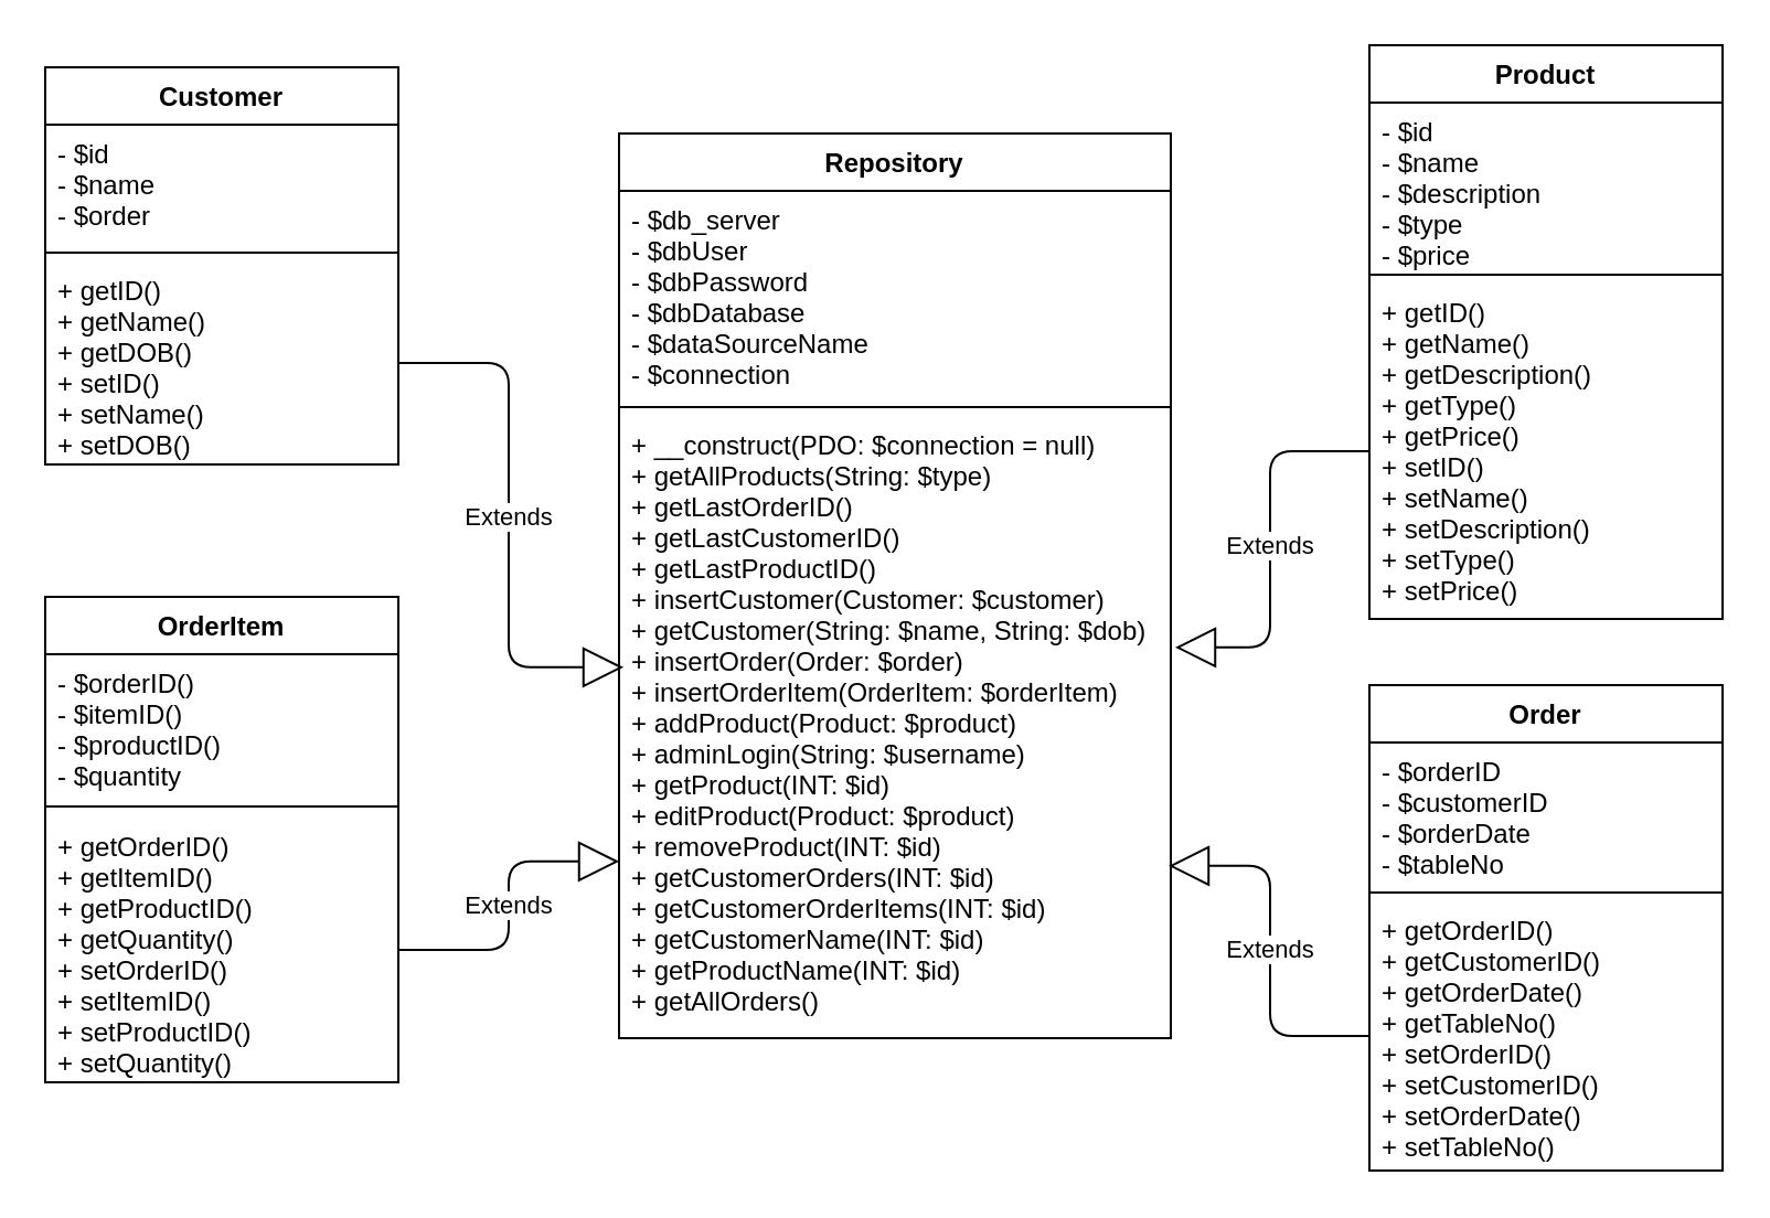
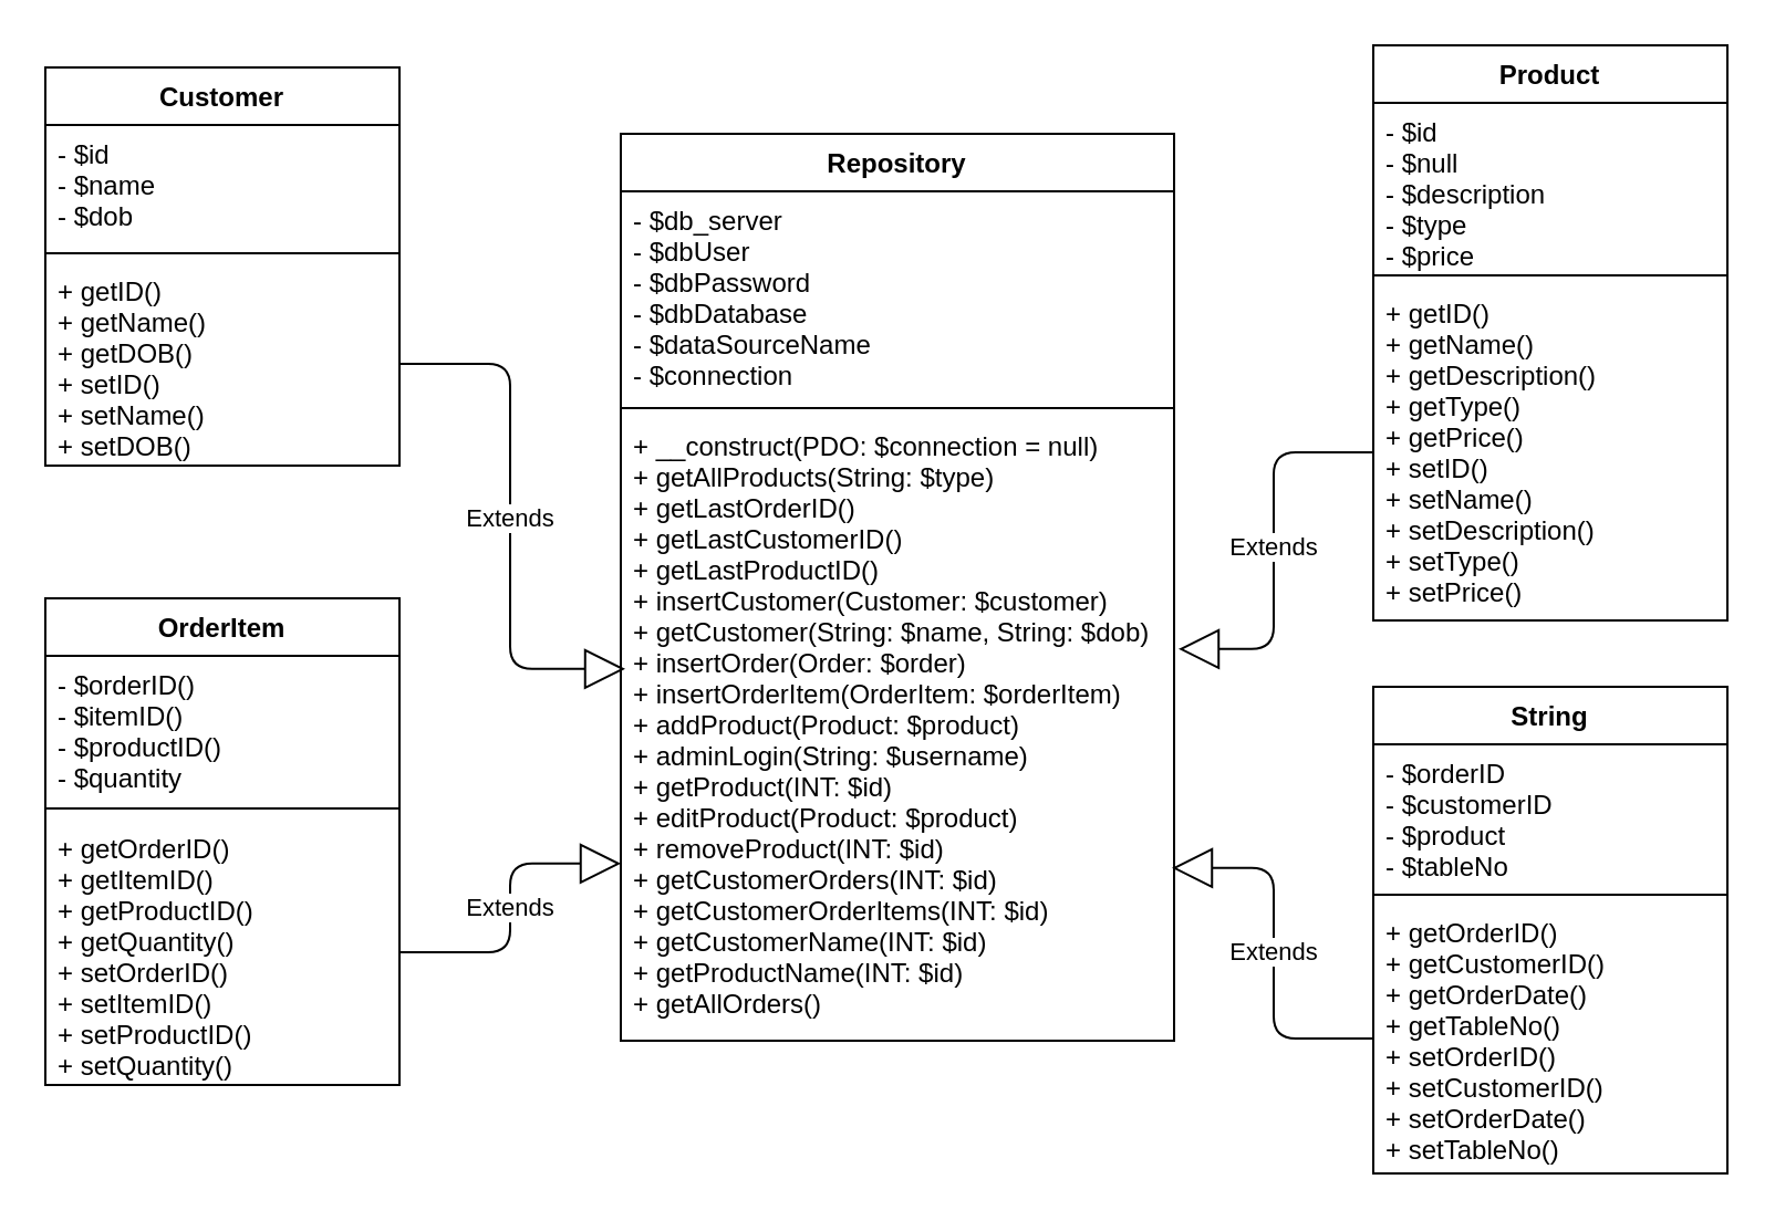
- <mxCell id="19" value="- $id&#10;- $name&#10;- $description&#10;- $type&#10;- $price" style="text;strokeColor=none;fillColor=none;align=left;verticalAlign=top;spacingLeft=4;spacingRight=4;overflow=hidden;rotatable=0;points=[[0,0.5],[1,0.5]];portConstraint=eastwest;" parent="18" vertex="1"><mxGeometry y="26" width="160" height="74" as="geometry" /></mxCell>
+ <mxCell id="19" value="- $id&#10;- $null&#10;- $description&#10;- $type&#10;- $price" style="text;strokeColor=none;fillColor=none;align=left;verticalAlign=top;spacingLeft=4;spacingRight=4;overflow=hidden;rotatable=0;points=[[0,0.5],[1,0.5]];portConstraint=eastwest;" parent="18" vertex="1"><mxGeometry y="26" width="160" height="74" as="geometry" /></mxCell>
- <mxCell id="15" value="- $id&#10;- $name&#10;- $order" style="text;strokeColor=none;fillColor=none;align=left;verticalAlign=top;spacingLeft=4;spacingRight=4;overflow=hidden;rotatable=0;points=[[0,0.5],[1,0.5]];portConstraint=eastwest;" parent="14" vertex="1"><mxGeometry y="26" width="160" height="54" as="geometry" /></mxCell>
+ <mxCell id="15" value="- $id&#10;- $name&#10;- $dob" style="text;strokeColor=none;fillColor=none;align=left;verticalAlign=top;spacingLeft=4;spacingRight=4;overflow=hidden;rotatable=0;points=[[0,0.5],[1,0.5]];portConstraint=eastwest;" parent="14" vertex="1"><mxGeometry y="26" width="160" height="54" as="geometry" /></mxCell>
- <mxCell id="6" value="Order" style="swimlane;fontStyle=1;align=center;verticalAlign=top;childLayout=stackLayout;horizontal=1;startSize=26;horizontalStack=0;resizeParent=1;resizeParentMax=0;resizeLast=0;collapsible=1;marginBottom=0;" parent="1" vertex="1"><mxGeometry x="620" y="310" width="160" height="220" as="geometry" /></mxCell>
+ <mxCell id="6" value="String" style="swimlane;fontStyle=1;align=center;verticalAlign=top;childLayout=stackLayout;horizontal=1;startSize=26;horizontalStack=0;resizeParent=1;resizeParentMax=0;resizeLast=0;collapsible=1;marginBottom=0;" parent="1" vertex="1"><mxGeometry x="620" y="310" width="160" height="220" as="geometry" /></mxCell>
- <mxCell id="7" value="- $orderID&#10;- $customerID&#10;- $orderDate&#10;- $tableNo" style="text;strokeColor=none;fillColor=none;align=left;verticalAlign=top;spacingLeft=4;spacingRight=4;overflow=hidden;rotatable=0;points=[[0,0.5],[1,0.5]];portConstraint=eastwest;" parent="6" vertex="1"><mxGeometry y="26" width="160" height="64" as="geometry" /></mxCell>
+ <mxCell id="7" value="- $orderID&#10;- $customerID&#10;- $product&#10;- $tableNo" style="text;strokeColor=none;fillColor=none;align=left;verticalAlign=top;spacingLeft=4;spacingRight=4;overflow=hidden;rotatable=0;points=[[0,0.5],[1,0.5]];portConstraint=eastwest;" parent="6" vertex="1"><mxGeometry y="26" width="160" height="64" as="geometry" /></mxCell>
